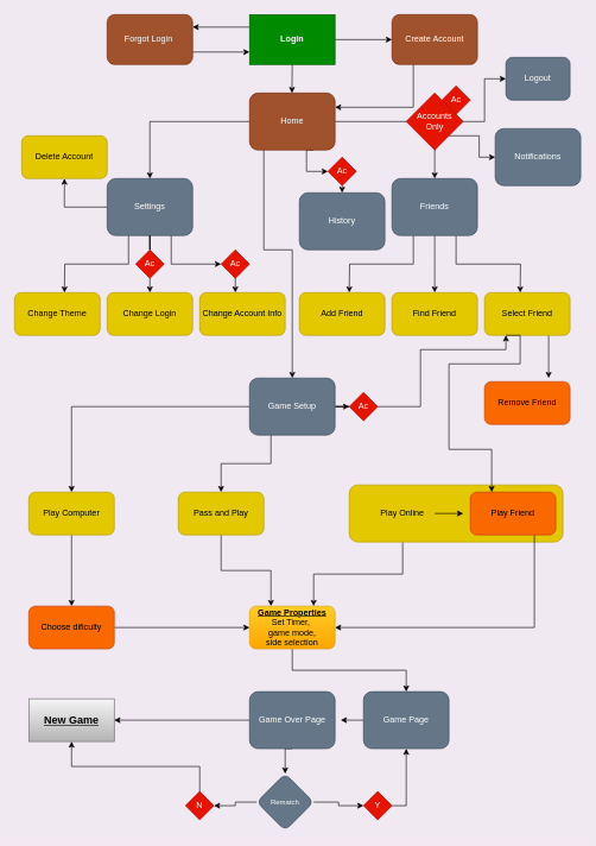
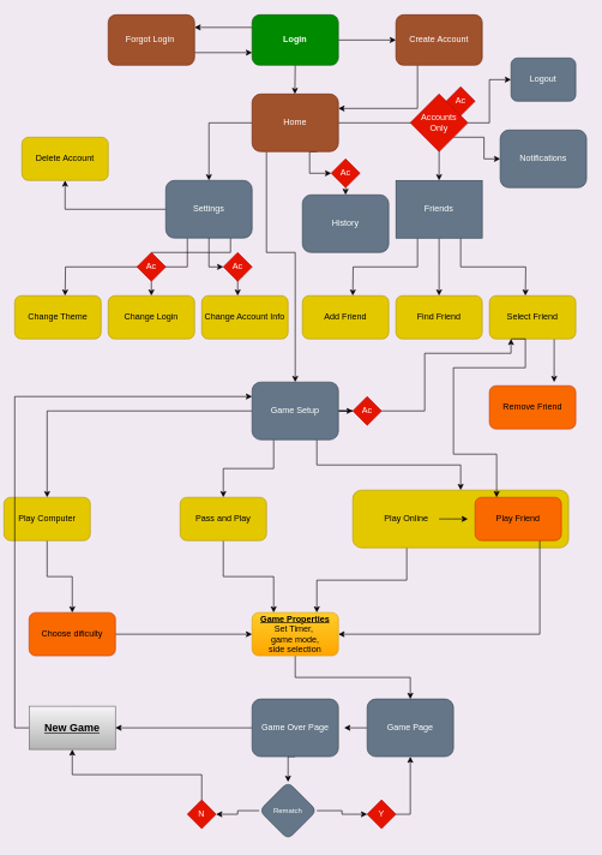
- <mxCell id="5" value="Login" style="whiteSpace=wrap;html=1;fontSize=12;glass=0;strokeWidth=1;shadow=0;fontStyle=1;fillColor=#008a00;fontColor=#ffffff;strokeColor=#005700;rounded=0;" parent="1" vertex="1"><mxGeometry x="350" y="20" width="120" height="70" as="geometry" /></mxCell>
+ <mxCell id="5" value="Login" style="rounded=1;whiteSpace=wrap;html=1;fontSize=12;glass=0;strokeWidth=1;shadow=0;fontStyle=1;fillColor=#008a00;fontColor=#ffffff;strokeColor=#005700;" parent="1" vertex="1"><mxGeometry x="350" y="20" width="120" height="70" as="geometry" /></mxCell>
- <mxCell id="29" value="Settings" style="rounded=1;whiteSpace=wrap;html=1;fillColor=#647687;fontColor=#ffffff;strokeColor=#314354;" parent="1" vertex="1"><mxGeometry x="150" y="250" width="120" height="80" as="geometry" /></mxCell>
+ <mxCell id="29" value="Settings" style="rounded=1;whiteSpace=wrap;html=1;fillColor=#647687;fontColor=#ffffff;strokeColor=#314354;" parent="1" vertex="1"><mxGeometry x="230" y="250" width="120" height="80" as="geometry" /></mxCell>
- <mxCell id="18" value="Friends" style="rounded=1;whiteSpace=wrap;html=1;fillColor=#647687;fontColor=#ffffff;strokeColor=#314354;" parent="1" vertex="1"><mxGeometry x="550" y="250" width="120" height="80" as="geometry" /></mxCell>
+ <mxCell id="18" value="Friends" style="whiteSpace=wrap;html=1;fillColor=#647687;fontColor=#ffffff;strokeColor=#314354;rounded=0;" parent="1" vertex="1"><mxGeometry x="550" y="250" width="120" height="80" as="geometry" /></mxCell>
+ <mxCell id="21" style="edgeStyle=orthogonalEdgeStyle;rounded=0;orthogonalLoop=1;jettySize=auto;html=1;exitX=0.75;exitY=1;exitDx=0;exitDy=0;entryX=0.5;entryY=0;entryDx=0;entryDy=0;fontSize=12;" parent="1" source="23" target="46" edge="1"><mxGeometry relative="1" as="geometry" /></mxCell>
+ <mxCell id="71" style="edgeStyle=orthogonalEdgeStyle;rounded=0;orthogonalLoop=1;jettySize=auto;html=1;exitX=0.5;exitY=0;exitDx=0;exitDy=0;entryX=0;entryY=0.25;entryDx=0;entryDy=0;fontSize=15;fontColor=#000000;" parent="1" source="72" target="23" edge="1"><mxGeometry relative="1" as="geometry"><Array as="points"><mxPoint x="100" y="1010" /><mxPoint x="20" y="1010" /><mxPoint x="20" y="550" /></Array></mxGeometry></mxCell>
- <mxCell id="42" value="Play Computer" style="rounded=1;whiteSpace=wrap;html=1;fillColor=#e3c800;fontColor=#000000;strokeColor=#B09500;" parent="1" vertex="1"><mxGeometry x="40" y="690" width="120" height="60" as="geometry" /></mxCell>
+ <mxCell id="42" value="Play Computer" style="rounded=1;whiteSpace=wrap;html=1;fillColor=#e3c800;fontColor=#000000;strokeColor=#B09500;" parent="1" vertex="1"><mxGeometry x="5" y="690" width="120" height="60" as="geometry" /></mxCell>
